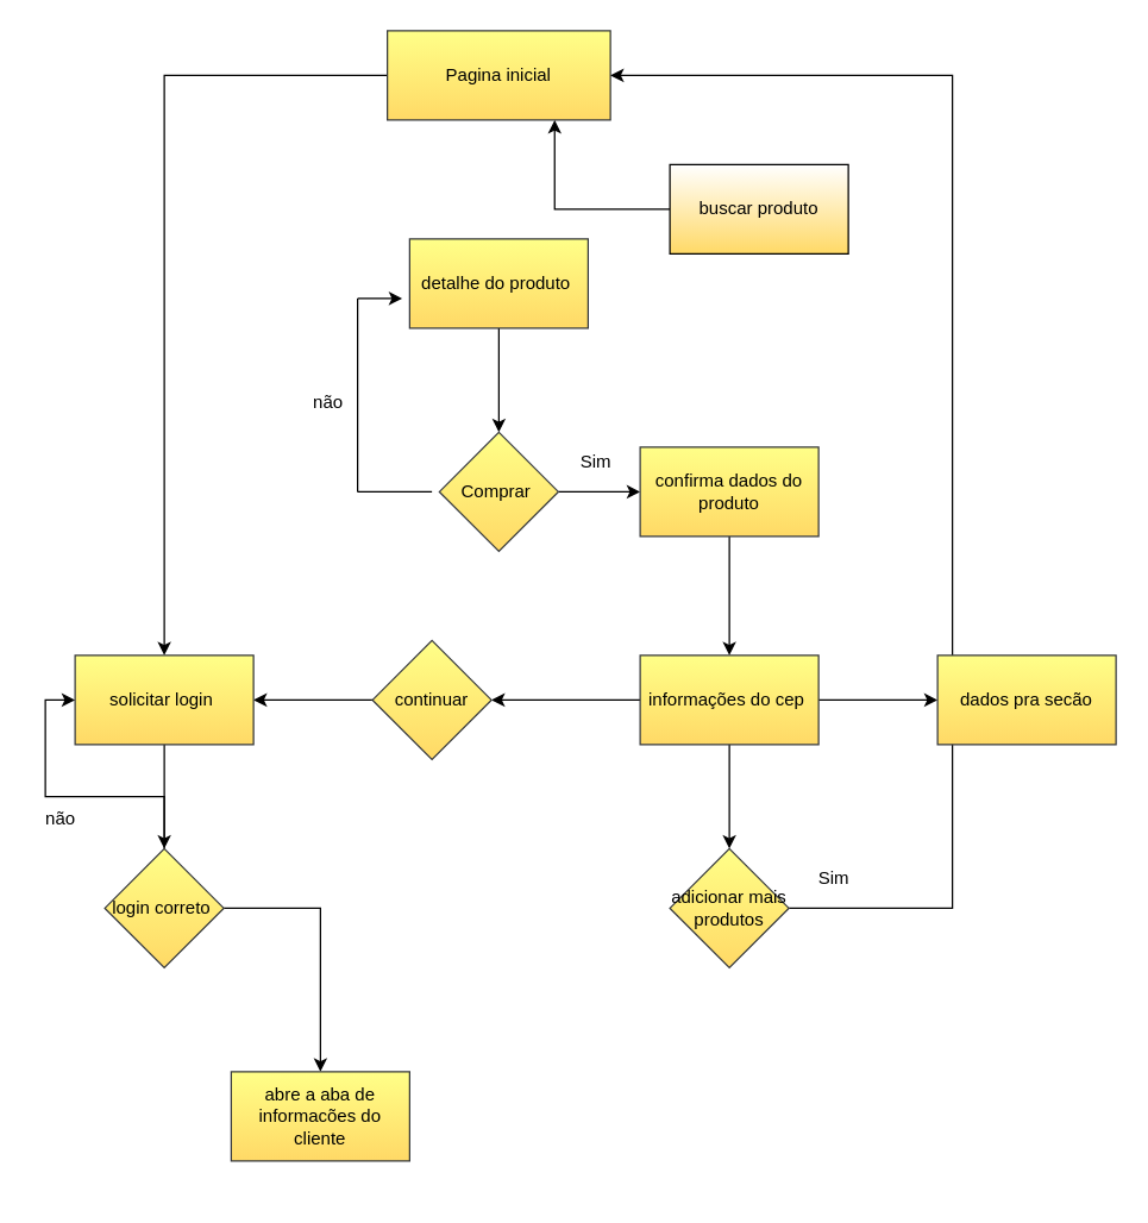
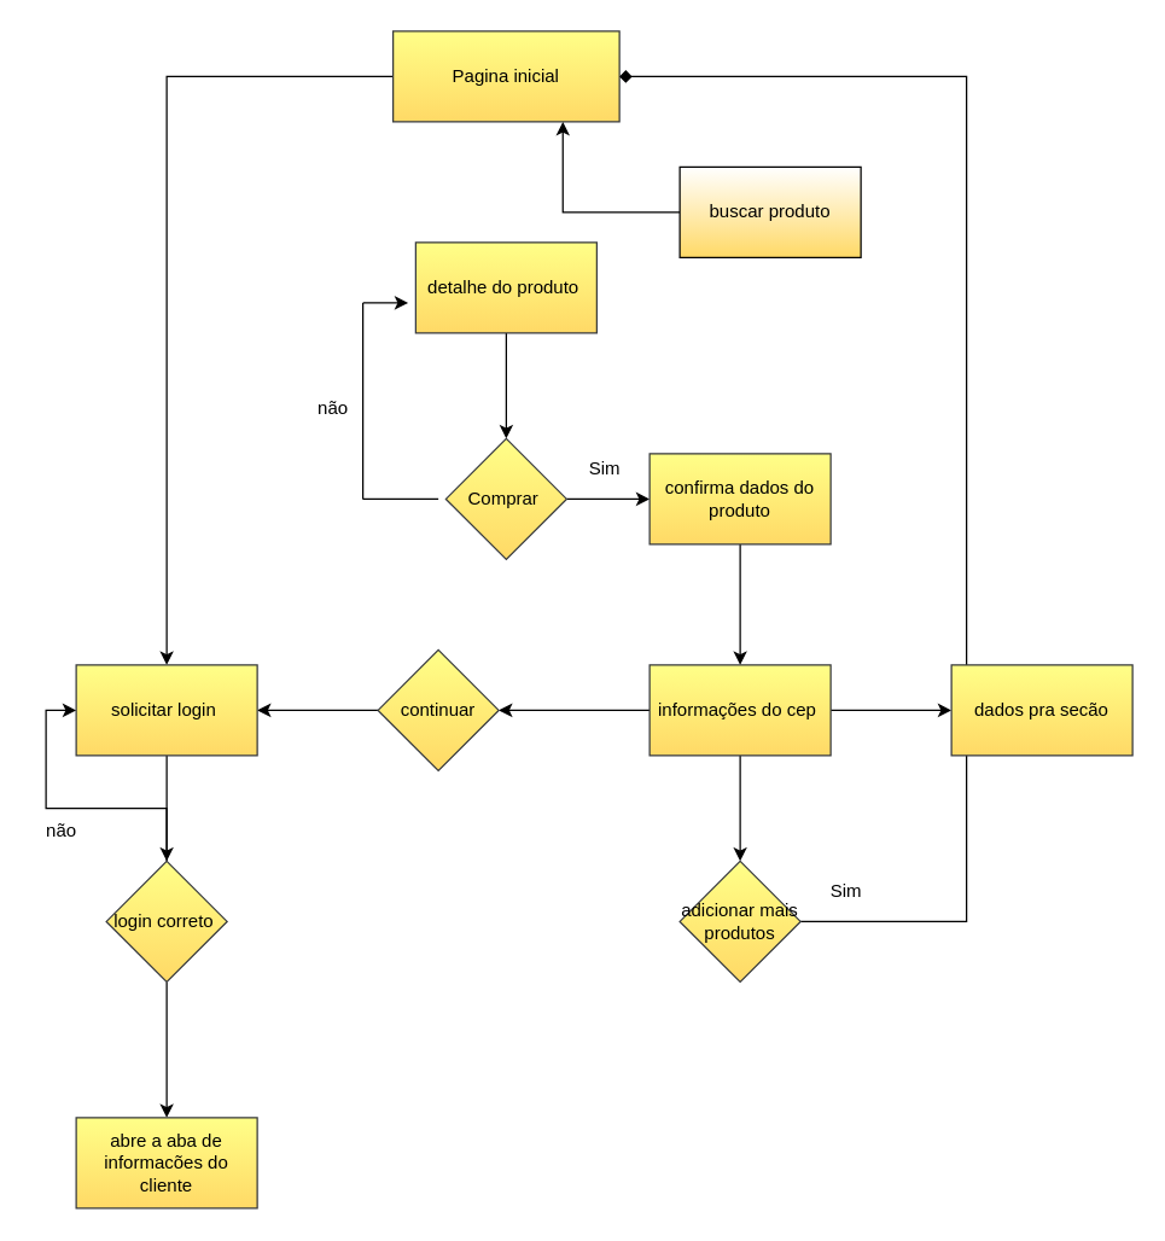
- <mxCell id="23" style="edgeStyle=orthogonalEdgeStyle;rounded=0;orthogonalLoop=1;jettySize=auto;html=1;entryX=1;entryY=0.5;entryDx=0;entryDy=0;" edge="1" parent="1" source="24" target="3"><mxGeometry relative="1" as="geometry"><Array as="points"><mxPoint x="640" y="610" /><mxPoint x="640" y="50" /></Array></mxGeometry></mxCell>
+ <mxCell id="23" style="edgeStyle=orthogonalEdgeStyle;rounded=0;orthogonalLoop=1;jettySize=auto;html=1;entryX=1;entryY=0.5;entryDx=0;entryDy=0;endArrow=diamond;" edge="1" parent="1" source="24" target="3"><mxGeometry relative="1" as="geometry"><Array as="points"><mxPoint x="640" y="610" /><mxPoint x="640" y="50" /></Array></mxGeometry></mxCell>
- <mxCell id="33" value="abre a aba de informacões do cliente" style="whiteSpace=wrap;html=1;fillColor=#ffff88;strokeColor=#36393d;rounded=0;gradientColor=#FFD966;" vertex="1" parent="1"><mxGeometry x="155" y="720" width="120" height="60" as="geometry" /></mxCell>
+ <mxCell id="33" value="abre a aba de informacões do cliente" style="whiteSpace=wrap;html=1;fillColor=#ffff88;strokeColor=#36393d;rounded=0;gradientColor=#FFD966;" vertex="1" parent="1"><mxGeometry x="50" y="740" width="120" height="60" as="geometry" /></mxCell>
